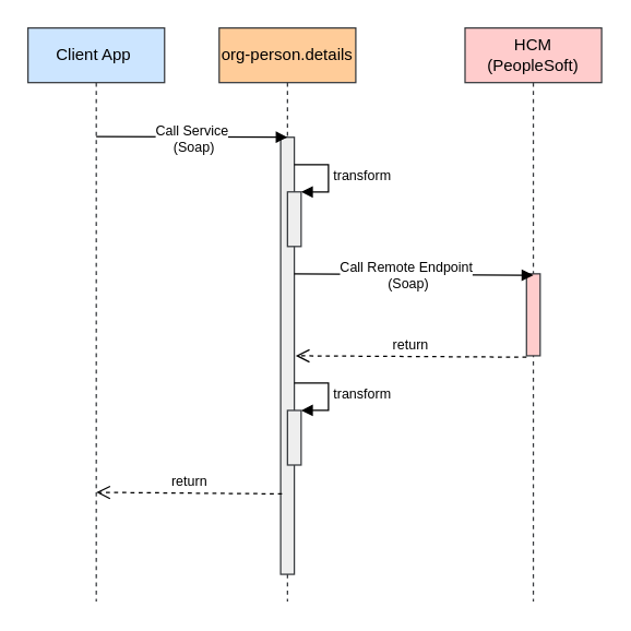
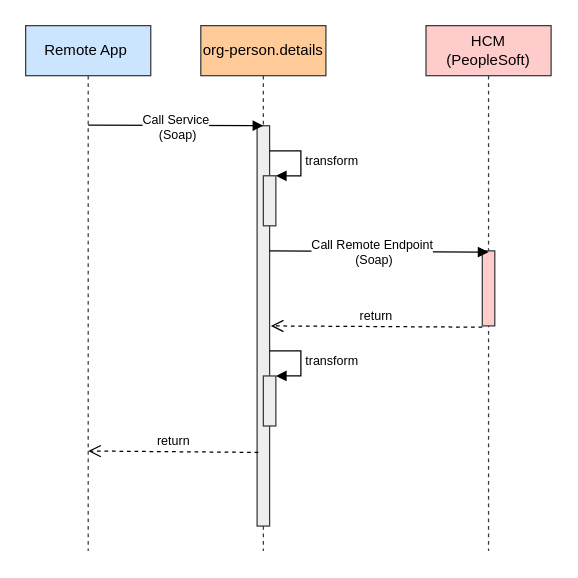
- <mxCell id="2" value="Client App&amp;nbsp;" style="shape=umlLifeline;perimeter=lifelinePerimeter;whiteSpace=wrap;html=1;container=1;collapsible=0;recursiveResize=0;outlineConnect=0;fillColor=#cce5ff;strokeColor=#36393d;" parent="1" vertex="1"><mxGeometry x="20" y="20" width="100" height="420" as="geometry" /></mxCell>
+ <mxCell id="2" value="Remote App&amp;nbsp;" style="shape=umlLifeline;perimeter=lifelinePerimeter;whiteSpace=wrap;html=1;container=1;collapsible=0;recursiveResize=0;outlineConnect=0;fillColor=#cce5ff;strokeColor=#36393d;" parent="1" vertex="1"><mxGeometry x="20" y="20" width="100" height="420" as="geometry" /></mxCell>
